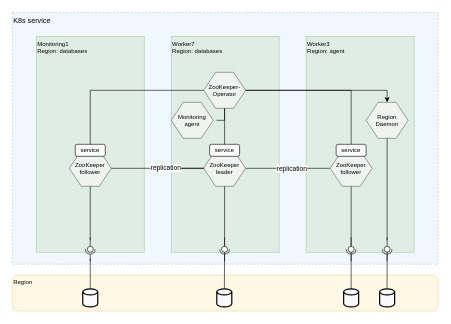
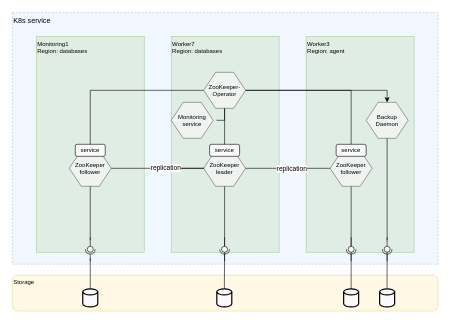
- <mxCell id="16" value="Monitoring agent" style="shape=hexagon;perimeter=hexagonPerimeter2;whiteSpace=wrap;html=1;fixedSize=1;rounded=0;shadow=0;glass=0;sketch=0;fontSize=10;fillColor=#FAFAFA;opacity=60;" parent="15" vertex="1"><mxGeometry y="10" width="70" height="60" as="geometry" /></mxCell>
+ <mxCell id="16" value="Monitoring service" style="shape=hexagon;perimeter=hexagonPerimeter2;whiteSpace=wrap;html=1;fixedSize=1;rounded=0;shadow=0;glass=0;sketch=0;fontSize=10;fillColor=#FAFAFA;opacity=60;" parent="15" vertex="1"><mxGeometry y="10" width="70" height="60" as="geometry" /></mxCell>
- <mxCell id="18" value="Region Daemon" style="shape=hexagon;perimeter=hexagonPerimeter2;whiteSpace=wrap;html=1;fixedSize=1;rounded=0;shadow=0;glass=0;sketch=0;fontSize=10;fillColor=#FAFAFA;opacity=60;" parent="17" vertex="1"><mxGeometry y="10" width="70" height="60" as="geometry" /></mxCell>
+ <mxCell id="18" value="Backup Daemon" style="shape=hexagon;perimeter=hexagonPerimeter2;whiteSpace=wrap;html=1;fixedSize=1;rounded=0;shadow=0;glass=0;sketch=0;fontSize=10;fillColor=#FAFAFA;opacity=60;" parent="17" vertex="1"><mxGeometry y="10" width="70" height="60" as="geometry" /></mxCell>
- <mxCell id="19" value="Region" style="rounded=1;whiteSpace=wrap;html=1;shadow=0;glass=0;sketch=0;fontSize=10;fillColor=#fff2cc;align=left;verticalAlign=top;strokeColor=#d6b656;opacity=50;" parent="1" vertex="1"><mxGeometry x="20" y="458" width="710" height="60" as="geometry" /></mxCell>
+ <mxCell id="19" value="Storage" style="rounded=1;whiteSpace=wrap;html=1;shadow=0;glass=0;sketch=0;fontSize=10;fillColor=#fff2cc;align=left;verticalAlign=top;strokeColor=#d6b656;opacity=50;" parent="1" vertex="1"><mxGeometry x="20" y="458" width="710" height="60" as="geometry" /></mxCell>
